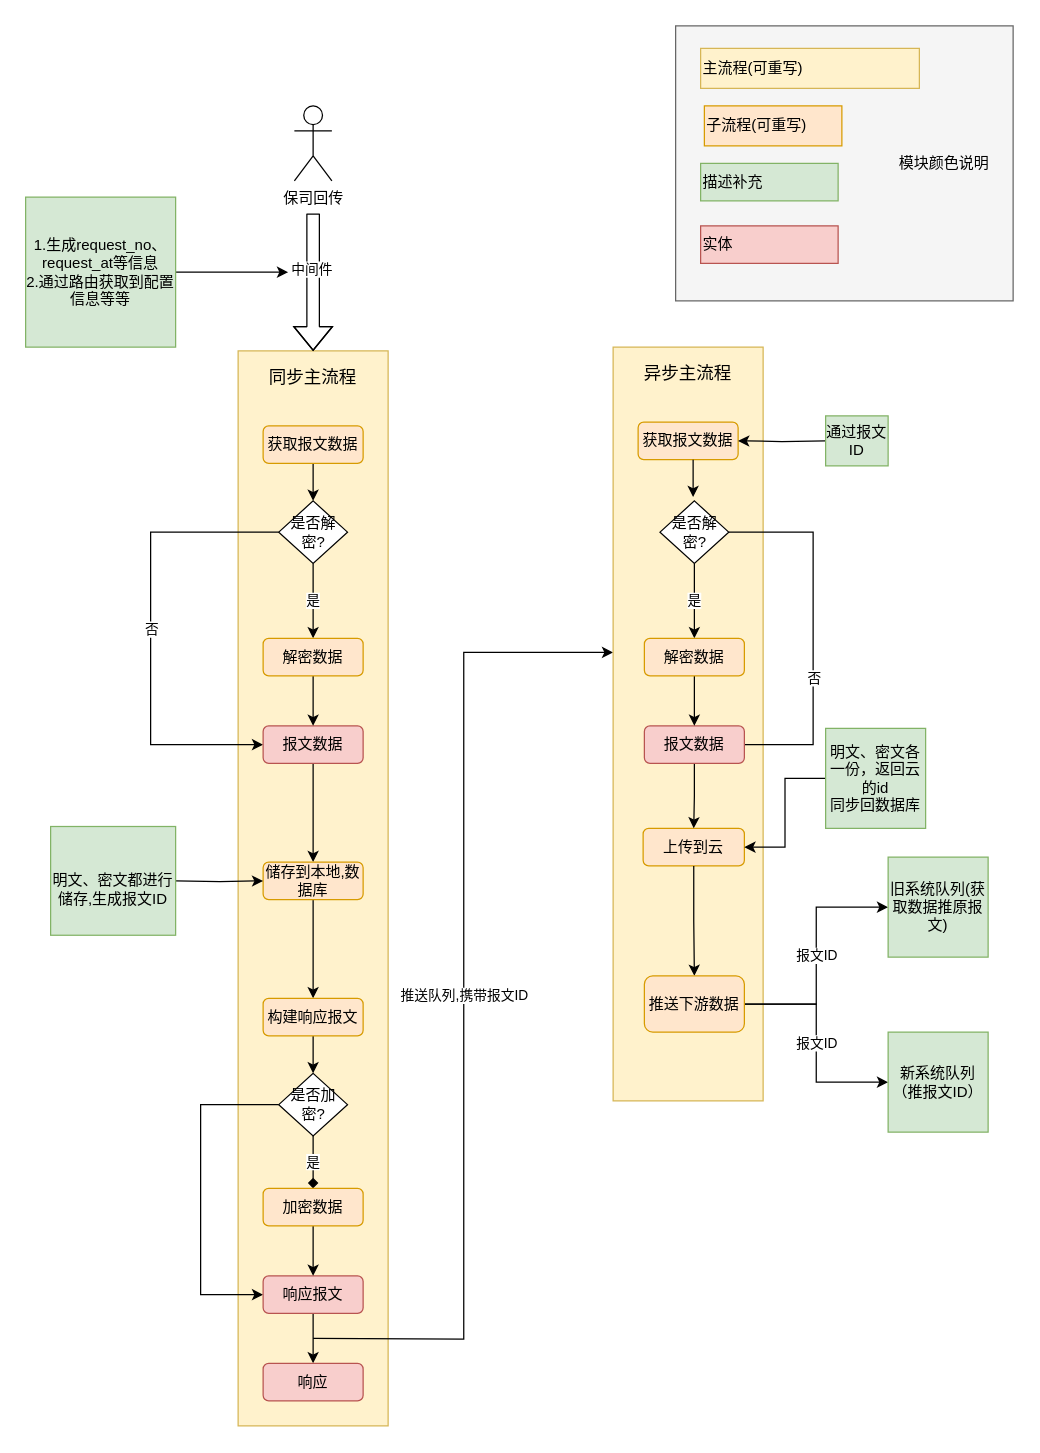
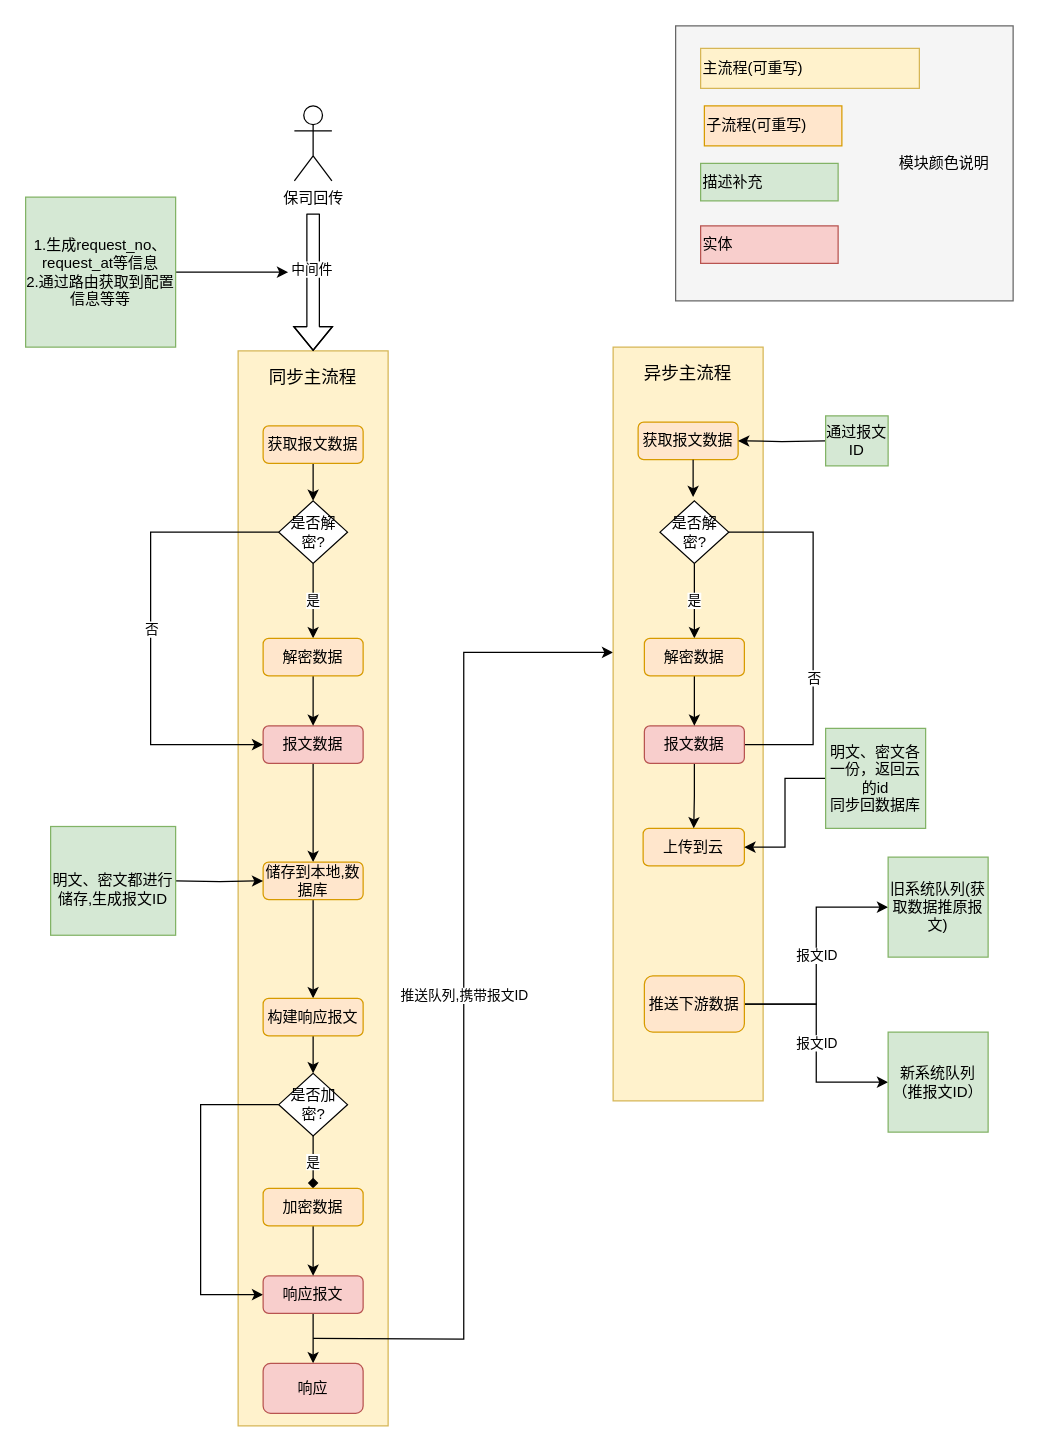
- <mxCell id="37" style="edgeStyle=orthogonalEdgeStyle;rounded=0;orthogonalLoop=1;jettySize=auto;html=1;entryX=0.5;entryY=0;entryDx=0;entryDy=0;exitX=0.5;exitY=1;exitDx=0;exitDy=0;" parent="1" source="36" target="40" edge="1"><mxGeometry relative="1" as="geometry"><mxPoint x="554" y="740" as="sourcePoint" /></mxGeometry></mxCell>
- <mxCell id="29" value="响应" style="rounded=1;whiteSpace=wrap;html=1;align=center;fillColor=#f8cecc;strokeColor=#b85450;" parent="1" vertex="1"><mxGeometry x="210" y="1090" width="80" height="30" as="geometry" /></mxCell>
+ <mxCell id="29" value="响应" style="rounded=1;whiteSpace=wrap;html=1;align=center;fillColor=#f8cecc;strokeColor=#b85450;" parent="1" vertex="1"><mxGeometry x="210" y="1090" width="80" height="40" as="geometry" /></mxCell>
